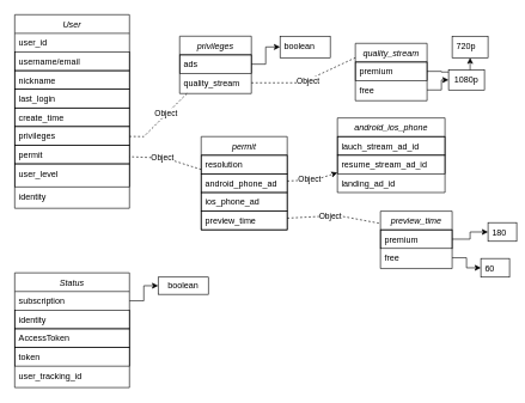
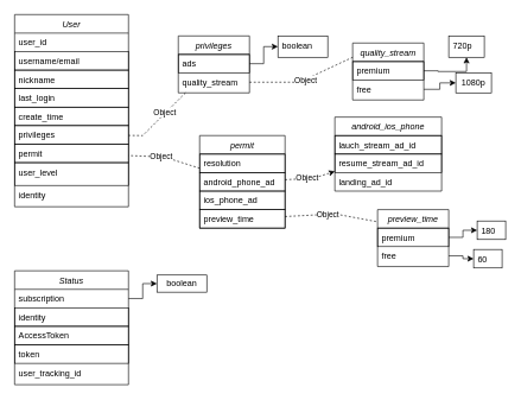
- <mxCell id="48" value="1080p" style="whiteSpace=wrap;html=1;" vertex="1" parent="1"><mxGeometry x="625" y="97" width="50" height="28" as="geometry" /></mxCell>
+ <mxCell id="48" value="1080p" style="whiteSpace=wrap;html=1;" vertex="1" parent="1"><mxGeometry x="640" y="102" width="50" height="28" as="geometry" /></mxCell>
- <mxCell id="35" value="180" style="text;align=left;verticalAlign=top;spacingLeft=4;spacingRight=4;overflow=hidden;rotatable=0;points=[[0,0.5],[1,0.5]];portConstraint=eastwest;strokeColor=default;" vertex="1" parent="1"><mxGeometry x="680" y="310" width="40" height="26" as="geometry" /></mxCell>
+ <mxCell id="35" value="180" style="text;align=left;verticalAlign=top;spacingLeft=4;spacingRight=4;overflow=hidden;rotatable=0;points=[[0,0.5],[1,0.5]];portConstraint=eastwest;strokeColor=default;" vertex="1" parent="1"><mxGeometry x="670" y="310" width="40" height="26" as="geometry" /></mxCell>
- <mxCell id="37" value="60" style="text;align=left;verticalAlign=top;spacingLeft=4;spacingRight=4;overflow=hidden;rotatable=0;points=[[0,0.5],[1,0.5]];portConstraint=eastwest;strokeColor=default;" vertex="1" parent="1"><mxGeometry x="670" y="360" width="40" height="26" as="geometry" /></mxCell>
+ <mxCell id="37" value="60" style="text;align=left;verticalAlign=top;spacingLeft=4;spacingRight=4;overflow=hidden;rotatable=0;points=[[0,0.5],[1,0.5]];portConstraint=eastwest;strokeColor=default;" vertex="1" parent="1"><mxGeometry x="665" y="350" width="40" height="26" as="geometry" /></mxCell>
